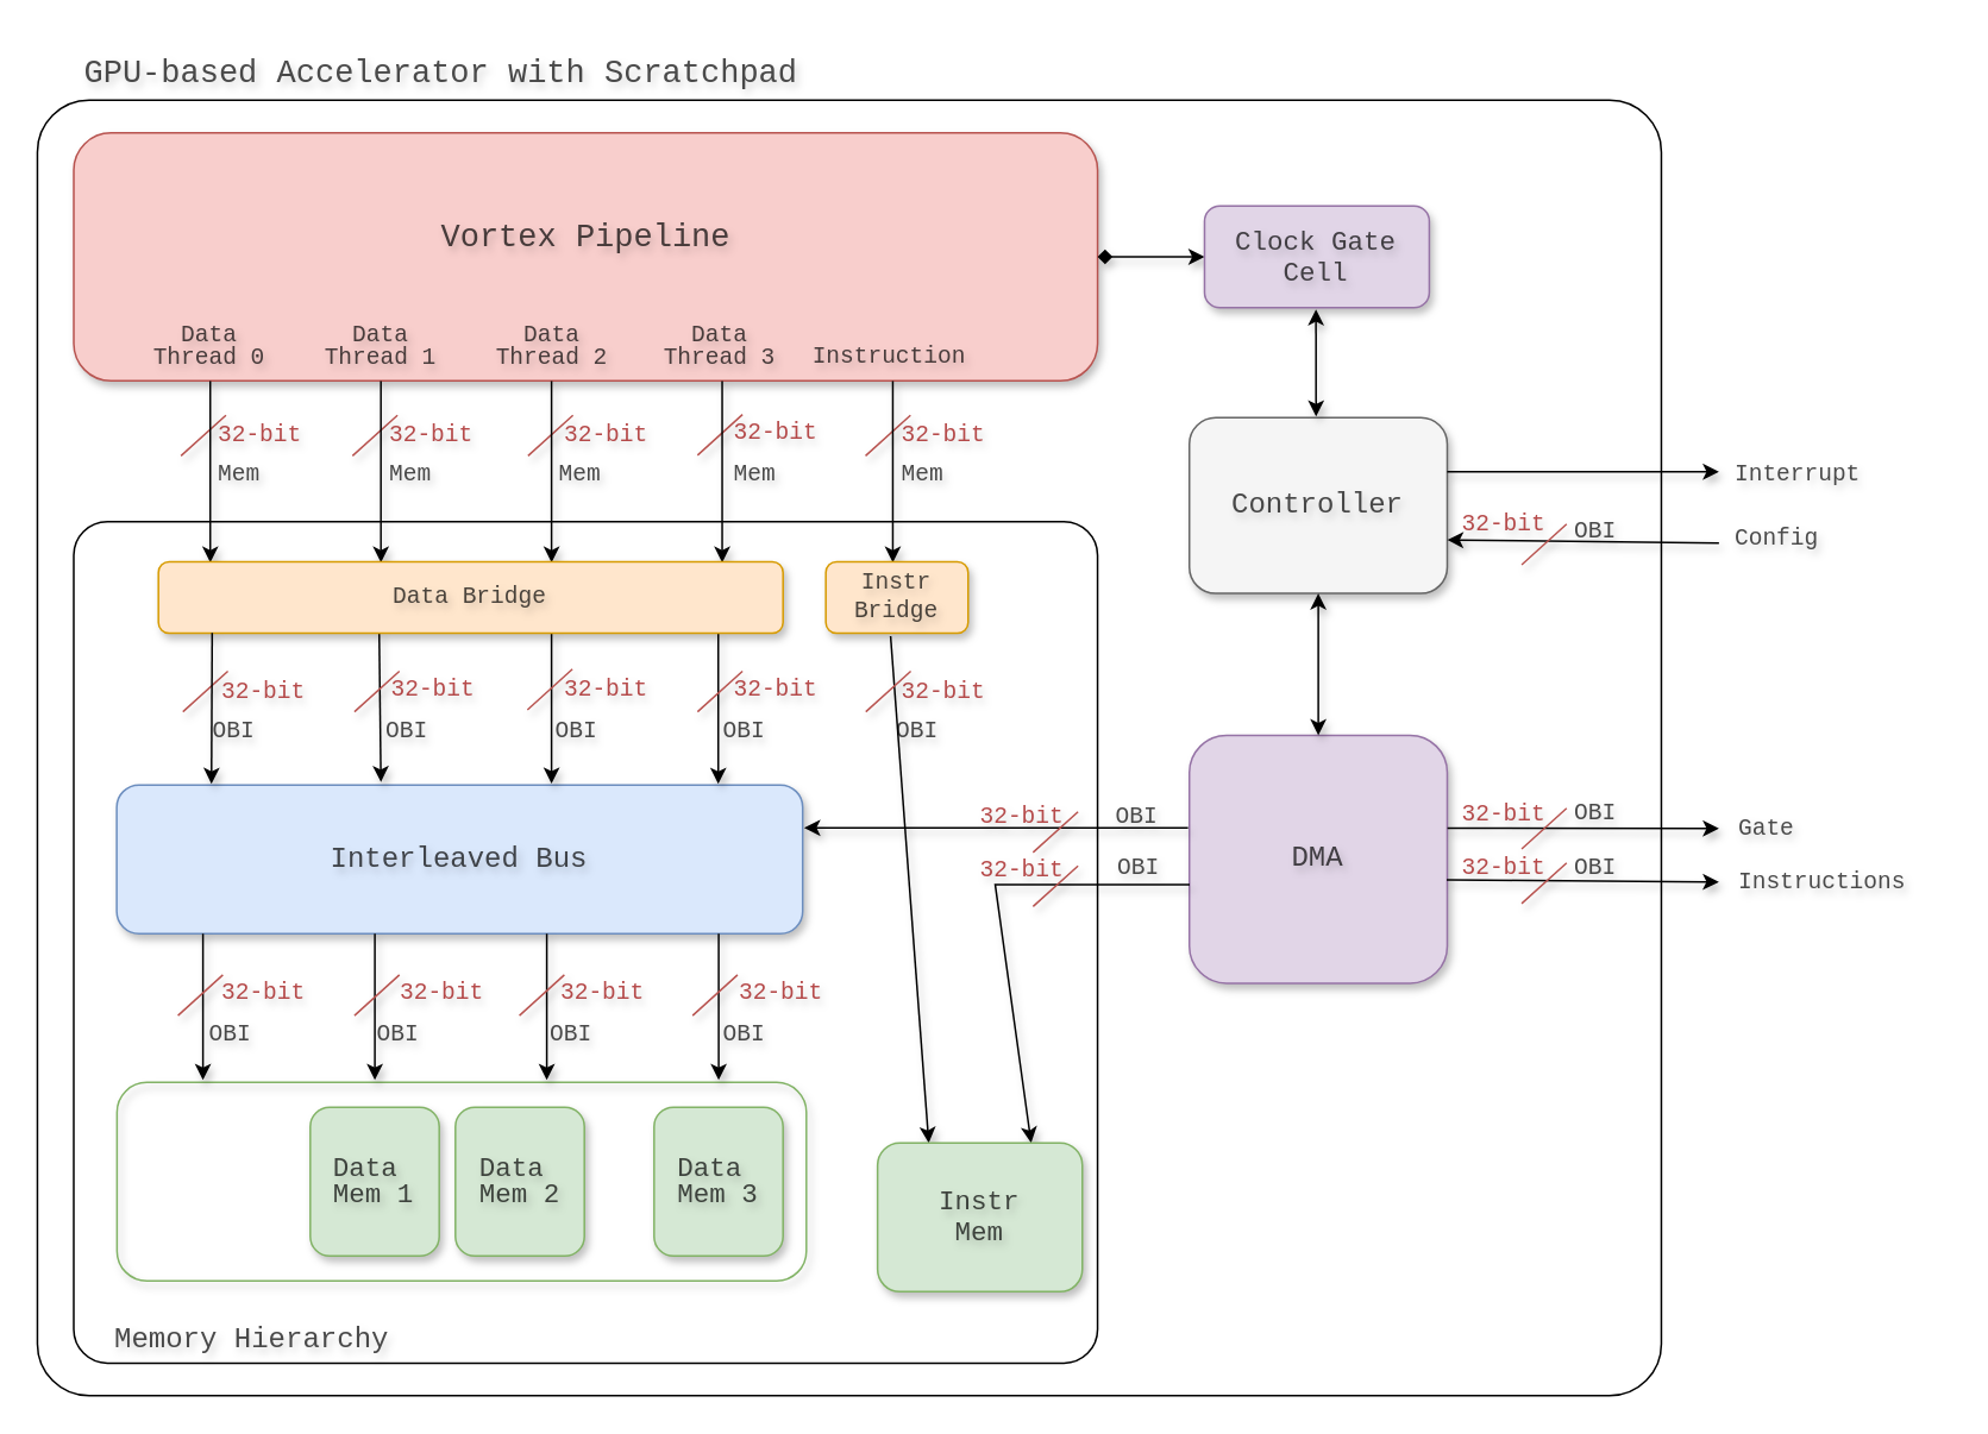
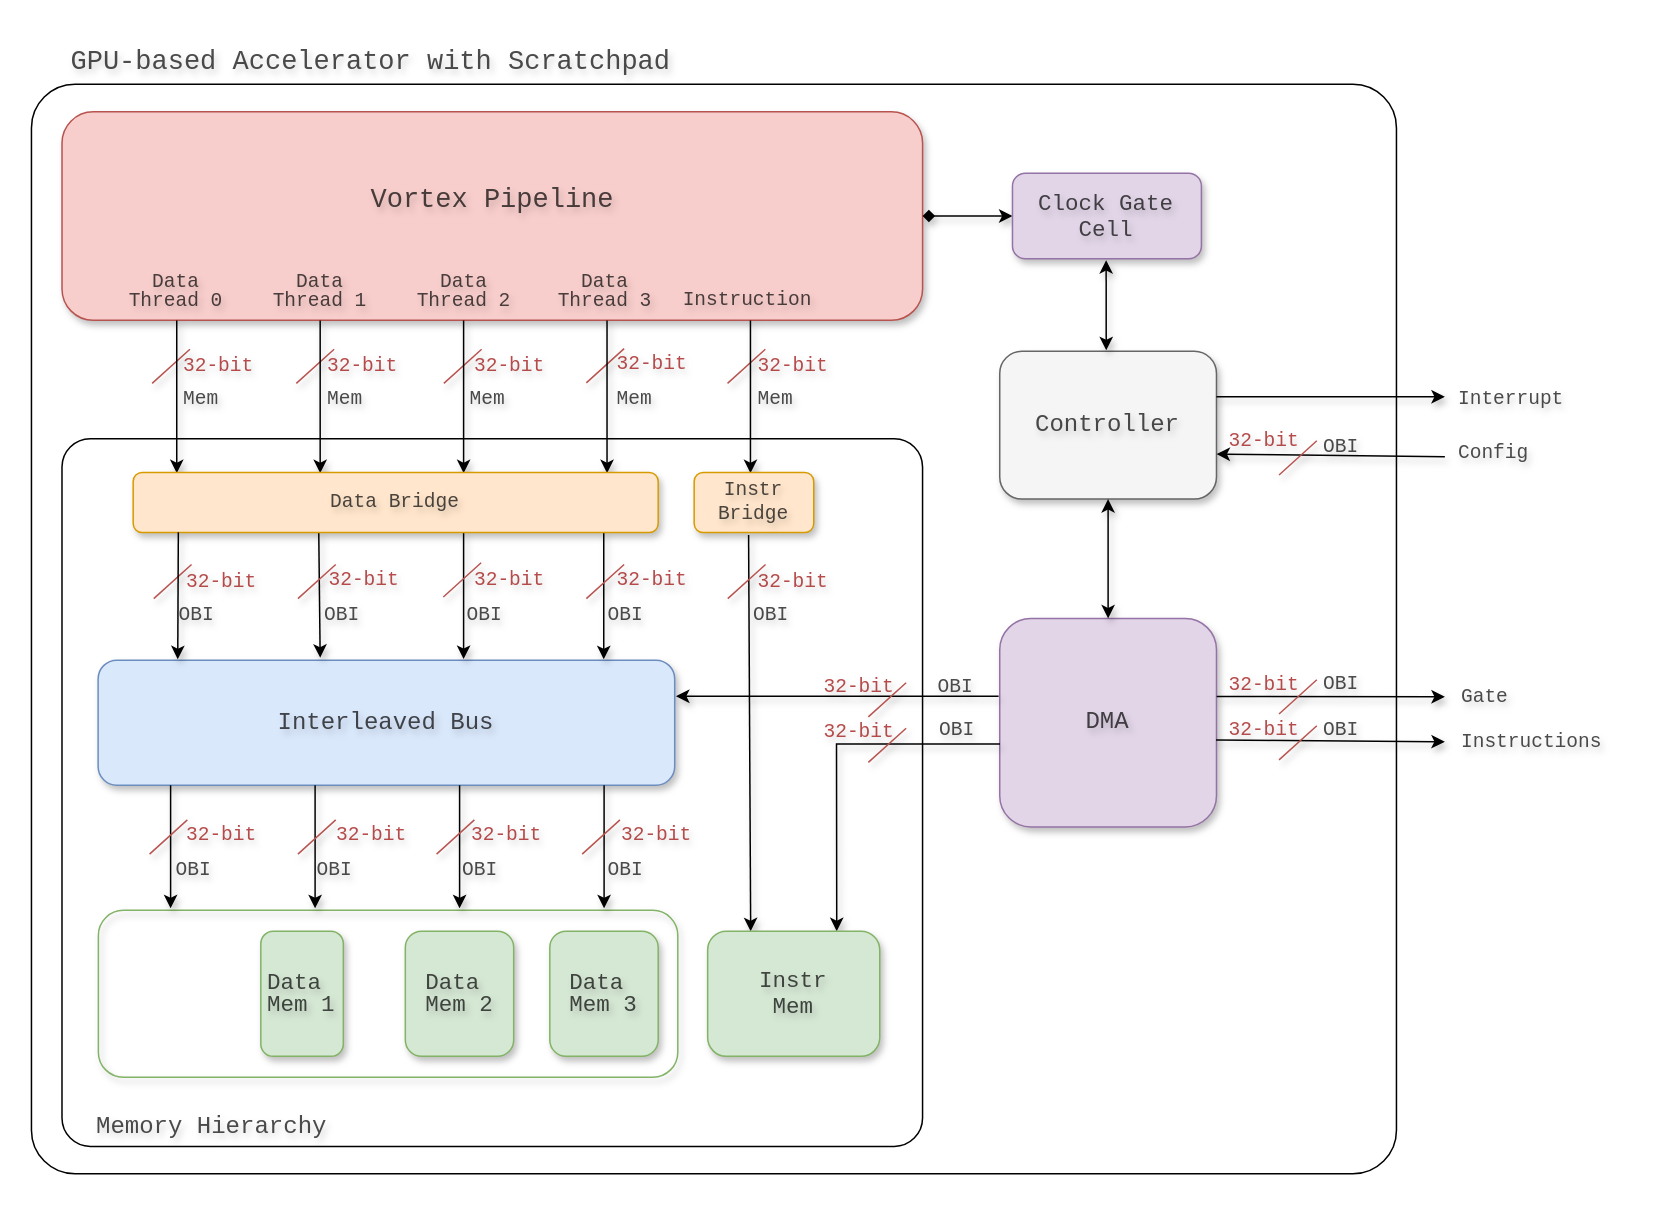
- <mxCell id="77" value="&lt;p style=&quot;line-height: 100%; font-size: 15px;&quot;&gt;Data&amp;nbsp; &lt;span style=&quot;background-color: initial; font-size: 15px;&quot;&gt;Mem 1&lt;/span&gt;&lt;/p&gt;" style="rounded=1;whiteSpace=wrap;html=1;fillColor=#d5e8d4;fontSize=15;shadow=1;strokeColor=#82b366;fontFamily=Courier New;textShadow=1;textOpacity=70;align=center;" vertex="1" parent="1"><mxGeometry x="173.379" y="620.315" width="72.247" height="83.407" as="geometry" /></mxCell>
+ <mxCell id="77" value="&lt;p style=&quot;line-height: 100%; font-size: 15px;&quot;&gt;Data&amp;nbsp; &lt;span style=&quot;background-color: initial; font-size: 15px;&quot;&gt;Mem 1&lt;/span&gt;&lt;/p&gt;" style="rounded=1;whiteSpace=wrap;html=1;fillColor=#d5e8d4;fontSize=15;shadow=1;strokeColor=#82b366;fontFamily=Courier New;textShadow=1;textOpacity=70;align=center;" vertex="1" parent="1"><mxGeometry x="173.379" y="620.315" width="55" height="83.407" as="geometry" /></mxCell>
- <mxCell id="78" value="&lt;p style=&quot;line-height: 100%; font-size: 15px;&quot;&gt;Data&amp;nbsp; Mem 2&lt;/p&gt;" style="rounded=1;whiteSpace=wrap;html=1;fillColor=#d5e8d4;fontSize=15;shadow=1;strokeColor=#82b366;fontFamily=Courier New;textShadow=1;textOpacity=70;align=center;" vertex="1" parent="1"><mxGeometry x="254.709" y="620.315" width="72.247" height="83.407" as="geometry" /></mxCell>
+ <mxCell id="78" value="&lt;p style=&quot;line-height: 100%; font-size: 15px;&quot;&gt;Data&amp;nbsp; Mem 2&lt;/p&gt;" style="rounded=1;whiteSpace=wrap;html=1;fillColor=#d5e8d4;fontSize=15;shadow=1;strokeColor=#82b366;fontFamily=Courier New;textShadow=1;textOpacity=70;align=center;" vertex="1" parent="1"><mxGeometry x="269.709" y="620.315" width="72.247" height="83.407" as="geometry" /></mxCell>
- <mxCell id="117" value="Instr&lt;div style=&quot;font-size: 15px; line-height: 100%;&quot;&gt;Mem&lt;/div&gt;" style="rounded=1;whiteSpace=wrap;html=1;fillColor=#d5e8d4;fontSize=15;shadow=1;strokeColor=#82b366;fontFamily=Courier New;textShadow=1;textOpacity=70;" vertex="1" parent="1"><mxGeometry x="491.271" y="640.317" width="114.742" height="83.408" as="geometry" /></mxCell>
+ <mxCell id="117" value="Instr&lt;div style=&quot;font-size: 15px; line-height: 100%;&quot;&gt;Mem&lt;/div&gt;" style="rounded=1;whiteSpace=wrap;html=1;fillColor=#d5e8d4;fontSize=15;shadow=1;strokeColor=#82b366;fontFamily=Courier New;textShadow=1;textOpacity=70;" vertex="1" parent="1"><mxGeometry x="471.271" y="620.317" width="114.742" height="83.408" as="geometry" /></mxCell>
